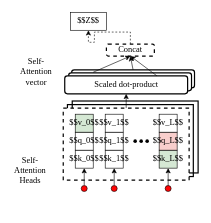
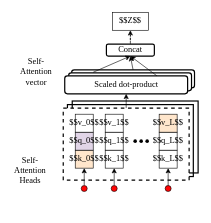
- <mxCell id="33" value="$$Z$$" style="text;html=1;strokeColor=default;fillColor=none;align=center;verticalAlign=middle;whiteSpace=wrap;rounded=0;fontFamily=Times New Roman;fontSize=14;" vertex="1" parent="1"><mxGeometry x="117" y="20" width="60" height="30" as="geometry" /></mxCell>
+ <mxCell id="33" value="$$Z$$" style="text;html=1;strokeColor=default;fillColor=none;align=center;verticalAlign=middle;whiteSpace=wrap;rounded=0;fontFamily=Times New Roman;fontSize=14;" vertex="1" parent="1"><mxGeometry x="187" y="20" width="60" height="30" as="geometry" /></mxCell>
- <mxCell id="29" value="Concat" style="rounded=1;whiteSpace=wrap;html=1;strokeWidth=2;fillColor=default;fontFamily=Times New Roman;fontSize=14;dashed=1;" vertex="1" parent="1"><mxGeometry x="177" y="73" width="80" height="20" as="geometry" /></mxCell>
+ <mxCell id="29" value="Concat" style="rounded=1;whiteSpace=wrap;html=1;strokeWidth=2;fillColor=default;fontFamily=Times New Roman;fontSize=14;" vertex="1" parent="1"><mxGeometry x="177" y="73" width="80" height="20" as="geometry" /></mxCell>
- <mxCell id="18" value="$$v_0$$" style="rounded=0;whiteSpace=wrap;html=1;fillColor=#d5e8d4;rotation=0;fontFamily=Times New Roman;fontSize=14;" vertex="1" parent="1"><mxGeometry x="125" y="190" width="30" height="30" as="geometry" /></mxCell>
+ <mxCell id="18" value="$$v_0$$" style="rounded=0;whiteSpace=wrap;html=1;fillColor=#FFFFFF;rotation=0;fontFamily=Times New Roman;fontSize=14;" vertex="1" parent="1"><mxGeometry x="125" y="190" width="30" height="30" as="geometry" /></mxCell>
- <mxCell id="24" value="$$v_L$$" style="rounded=0;whiteSpace=wrap;html=1;fillColor=#FFFFFF;rotation=0;fontFamily=Times New Roman;fontSize=14;" vertex="1" parent="1"><mxGeometry x="265" y="190" width="30" height="30" as="geometry" /></mxCell>
+ <mxCell id="24" value="$$v_L$$" style="rounded=0;whiteSpace=wrap;html=1;fillColor=#ffe6cc;rotation=0;fontFamily=Times New Roman;fontSize=14;" vertex="1" parent="1"><mxGeometry x="265" y="190" width="30" height="30" as="geometry" /></mxCell>
- <mxCell id="17" value="$$q_0$$" style="rounded=0;whiteSpace=wrap;html=1;fillColor=#FFFFFF;rotation=0;fontFamily=Times New Roman;fontSize=14;" vertex="1" parent="1"><mxGeometry x="125" y="220" width="30" height="30" as="geometry" /></mxCell>
+ <mxCell id="17" value="$$q_0$$" style="rounded=0;whiteSpace=wrap;html=1;fillColor=#e1d5e7;rotation=0;fontFamily=Times New Roman;fontSize=14;" vertex="1" parent="1"><mxGeometry x="125" y="220" width="30" height="30" as="geometry" /></mxCell>
- <mxCell id="23" value="$$q_L$$" style="rounded=0;whiteSpace=wrap;html=1;fillColor=#f8cecc;rotation=0;fontFamily=Times New Roman;fontSize=14;" vertex="1" parent="1"><mxGeometry x="265" y="220" width="30" height="30" as="geometry" /></mxCell>
+ <mxCell id="23" value="$$q_L$$" style="rounded=0;whiteSpace=wrap;html=1;fillColor=#FFFFFF;rotation=0;fontFamily=Times New Roman;fontSize=14;" vertex="1" parent="1"><mxGeometry x="265" y="220" width="30" height="30" as="geometry" /></mxCell>
- <mxCell id="16" value="$$k_0$$" style="rounded=0;whiteSpace=wrap;html=1;fillColor=#FFFFFF;rotation=0;fontFamily=Times New Roman;fontSize=14;" vertex="1" parent="1"><mxGeometry x="125" y="250" width="30" height="30" as="geometry" /></mxCell>
+ <mxCell id="16" value="$$k_0$$" style="rounded=0;whiteSpace=wrap;html=1;fillColor=#ffe6cc;rotation=0;fontFamily=Times New Roman;fontSize=14;" vertex="1" parent="1"><mxGeometry x="125" y="250" width="30" height="30" as="geometry" /></mxCell>
- <mxCell id="22" value="$$k_L$$" style="rounded=0;whiteSpace=wrap;html=1;fillColor=#d5e8d4;rotation=0;fontFamily=Times New Roman;fontSize=14;" vertex="1" parent="1"><mxGeometry x="265" y="250" width="30" height="30" as="geometry" /></mxCell>
+ <mxCell id="22" value="$$k_L$$" style="rounded=0;whiteSpace=wrap;html=1;fillColor=#FFFFFF;rotation=0;fontFamily=Times New Roman;fontSize=14;" vertex="1" parent="1"><mxGeometry x="265" y="250" width="30" height="30" as="geometry" /></mxCell>
